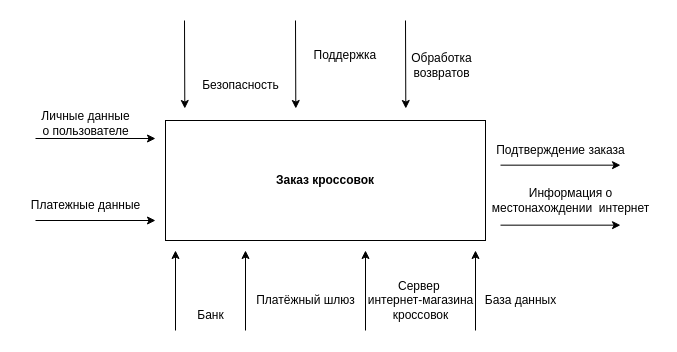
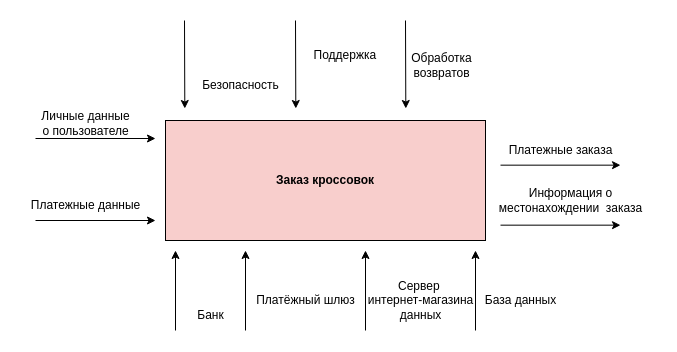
- <mxCell id="8" value="Подтверждение заказа" style="text;html=1;align=center;verticalAlign=middle;resizable=0;points=[];autosize=1;strokeColor=none;fillColor=none;" vertex="1" parent="1"><mxGeometry x="485" y="134.66" width="150" height="30" as="geometry" /></mxCell>
+ <mxCell id="8" value="Платежные заказа" style="text;html=1;align=center;verticalAlign=middle;resizable=0;points=[];autosize=1;strokeColor=none;fillColor=none;" vertex="1" parent="1"><mxGeometry x="485" y="134.66" width="150" height="30" as="geometry" /></mxCell>
- <mxCell id="2" value="&lt;b&gt;Заказ кроссовок&lt;/b&gt;" style="html=1;whiteSpace=wrap;" vertex="1" parent="1"><mxGeometry x="165" y="120" width="320" height="120" as="geometry" /></mxCell>
+ <mxCell id="2" value="&lt;b&gt;Заказ кроссовок&lt;/b&gt;" style="html=1;whiteSpace=wrap;fillColor=#f8cecc;" vertex="1" parent="1"><mxGeometry x="165" y="120" width="320" height="120" as="geometry" /></mxCell>
- <mxCell id="9" value="Информация о &lt;br&gt;местонахождении&amp;nbsp; интернет" style="text;html=1;align=center;verticalAlign=middle;resizable=0;points=[];autosize=1;strokeColor=none;fillColor=none;" vertex="1" parent="1"><mxGeometry x="485" y="179.66" width="170" height="40" as="geometry" /></mxCell>
+ <mxCell id="9" value="Информация о &lt;br&gt;местонахождении&amp;nbsp; заказа" style="text;html=1;align=center;verticalAlign=middle;resizable=0;points=[];autosize=1;strokeColor=none;fillColor=none;" vertex="1" parent="1"><mxGeometry x="485" y="179.66" width="170" height="40" as="geometry" /></mxCell>
- <mxCell id="14" value="Сервер&amp;nbsp;&lt;br&gt;интернет-магазина&lt;br&gt;кроссовок" style="text;html=1;align=center;verticalAlign=middle;resizable=0;points=[];autosize=1;strokeColor=none;fillColor=none;" vertex="1" parent="1"><mxGeometry x="355" y="270" width="130" height="60" as="geometry" /></mxCell>
+ <mxCell id="14" value="Сервер&amp;nbsp;&lt;br&gt;интернет-магазина&lt;br&gt;данных" style="text;html=1;align=center;verticalAlign=middle;resizable=0;points=[];autosize=1;strokeColor=none;fillColor=none;" vertex="1" parent="1"><mxGeometry x="355" y="270" width="130" height="60" as="geometry" /></mxCell>
